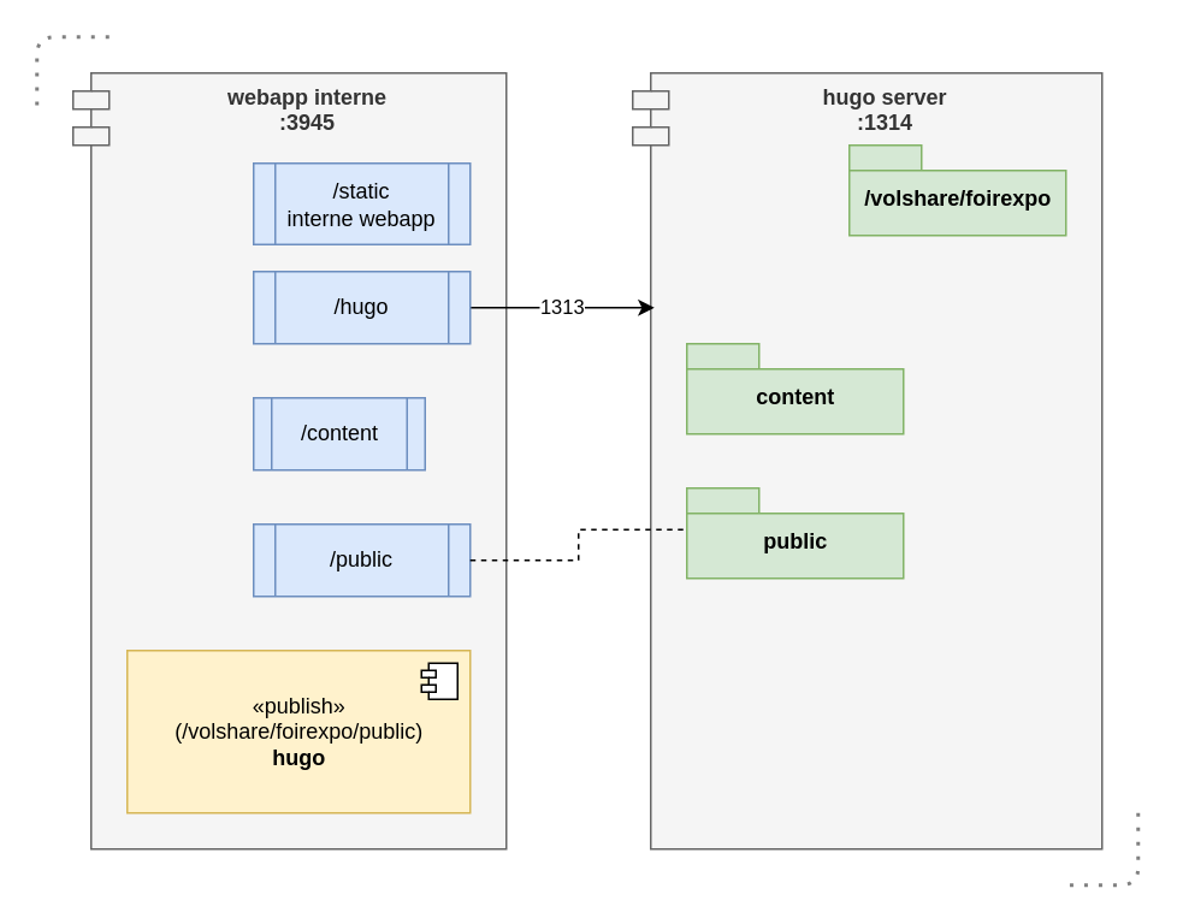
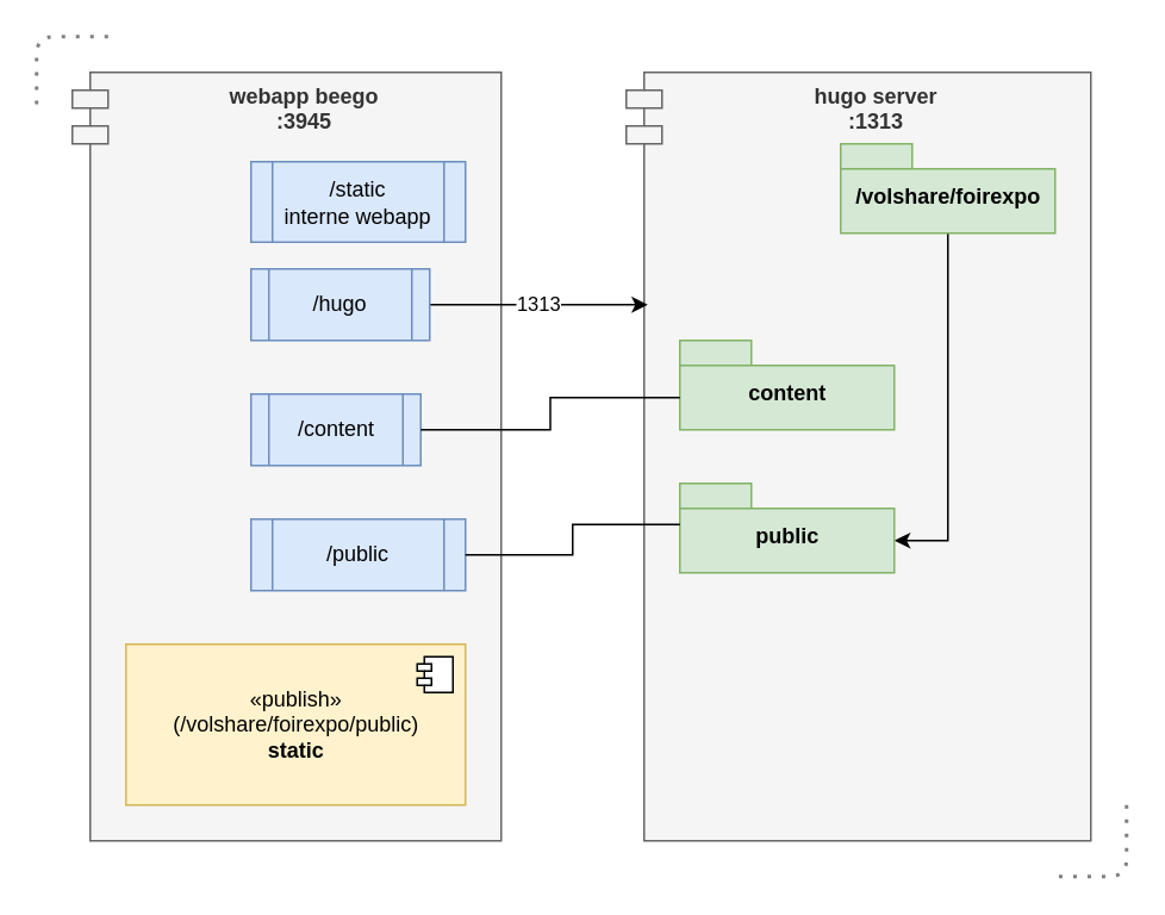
- <mxCell id="2" value="webapp interne&#10;:3945" style="shape=module;align=left;spacingLeft=20;align=center;verticalAlign=top;fillColor=#f5f5f5;strokeColor=#666666;fontColor=#333333;fontStyle=1" vertex="1" parent="1"><mxGeometry x="40" y="40" width="240" height="430" as="geometry" /></mxCell>
+ <mxCell id="2" value="webapp beego&#10;:3945" style="shape=module;align=left;spacingLeft=20;align=center;verticalAlign=top;fillColor=#f5f5f5;strokeColor=#666666;fontColor=#333333;fontStyle=1" vertex="1" parent="1"><mxGeometry x="40" y="40" width="240" height="430" as="geometry" /></mxCell>
- <mxCell id="5" value="hugo server&#10;:1314" style="shape=module;align=left;spacingLeft=20;align=center;verticalAlign=top;fillColor=#f5f5f5;strokeColor=#666666;fontColor=#333333;fontStyle=1" vertex="1" parent="1"><mxGeometry x="350" y="40" width="260" height="430" as="geometry" /></mxCell>
+ <mxCell id="5" value="hugo server&#10;:1313" style="shape=module;align=left;spacingLeft=20;align=center;verticalAlign=top;fillColor=#f5f5f5;strokeColor=#666666;fontColor=#333333;fontStyle=1" vertex="1" parent="1"><mxGeometry x="350" y="40" width="260" height="430" as="geometry" /></mxCell>
- <mxCell id="12" value="/hugo" style="shape=process;whiteSpace=wrap;html=1;backgroundOutline=1;fillColor=#dae8fc;strokeColor=#6c8ebf;" vertex="1" parent="1"><mxGeometry x="140" y="150" width="120" height="40" as="geometry" /></mxCell>
+ <mxCell id="12" value="/hugo" style="shape=process;whiteSpace=wrap;html=1;backgroundOutline=1;fillColor=#dae8fc;strokeColor=#6c8ebf;" vertex="1" parent="1"><mxGeometry x="140" y="150" width="100" height="40" as="geometry" /></mxCell>
+ <mxCell id="7" style="edgeStyle=orthogonalEdgeStyle;rounded=0;orthogonalLoop=1;jettySize=auto;html=1;entryX=0;entryY=0;entryDx=120;entryDy=32;entryPerimeter=0;" edge="1" parent="1" source="8" target="9"><mxGeometry relative="1" as="geometry" /></mxCell>
+ <mxCell id="15" value="" style="endArrow=none;html=1;entryX=0;entryY=0;entryDx=0;entryDy=32;entryPerimeter=0;edgeStyle=orthogonalEdgeStyle;rounded=0;" edge="1" parent="1" source="6" target="10"><mxGeometry width="50" height="50" relative="1" as="geometry"><mxPoint x="380" y="240" as="sourcePoint" /><mxPoint x="430" y="190" as="targetPoint" /></mxGeometry></mxCell>
- <mxCell id="16" value="" style="endArrow=none;html=1;entryX=0;entryY=0;entryDx=0;entryDy=23;entryPerimeter=0;edgeStyle=orthogonalEdgeStyle;rounded=0;exitX=1;exitY=0.5;exitDx=0;exitDy=0;dashed=1;" edge="1" parent="1" source="4" target="9"><mxGeometry width="50" height="50" relative="1" as="geometry"><mxPoint x="270" y="250" as="sourcePoint" /><mxPoint x="400" y="232" as="targetPoint" /></mxGeometry></mxCell>
+ <mxCell id="16" value="" style="endArrow=none;html=1;entryX=0;entryY=0;entryDx=0;entryDy=23;entryPerimeter=0;edgeStyle=orthogonalEdgeStyle;rounded=0;exitX=1;exitY=0.5;exitDx=0;exitDy=0;" edge="1" parent="1" source="4" target="9"><mxGeometry width="50" height="50" relative="1" as="geometry"><mxPoint x="270" y="250" as="sourcePoint" /><mxPoint x="400" y="232" as="targetPoint" /></mxGeometry></mxCell>
- <mxCell id="13" value="«publish»&lt;br&gt;(/volshare/foirexpo/public)&lt;br&gt;&lt;b&gt;hugo&lt;/b&gt;" style="html=1;dropTarget=0;fillColor=#fff2cc;strokeColor=#d6b656;" vertex="1" parent="1"><mxGeometry x="70" y="360" width="190" height="90" as="geometry" /></mxCell>
+ <mxCell id="13" value="«publish»&lt;br&gt;(/volshare/foirexpo/public)&lt;br&gt;&lt;b&gt;static&lt;/b&gt;" style="html=1;dropTarget=0;fillColor=#fff2cc;strokeColor=#d6b656;" vertex="1" parent="1"><mxGeometry x="70" y="360" width="190" height="90" as="geometry" /></mxCell>
